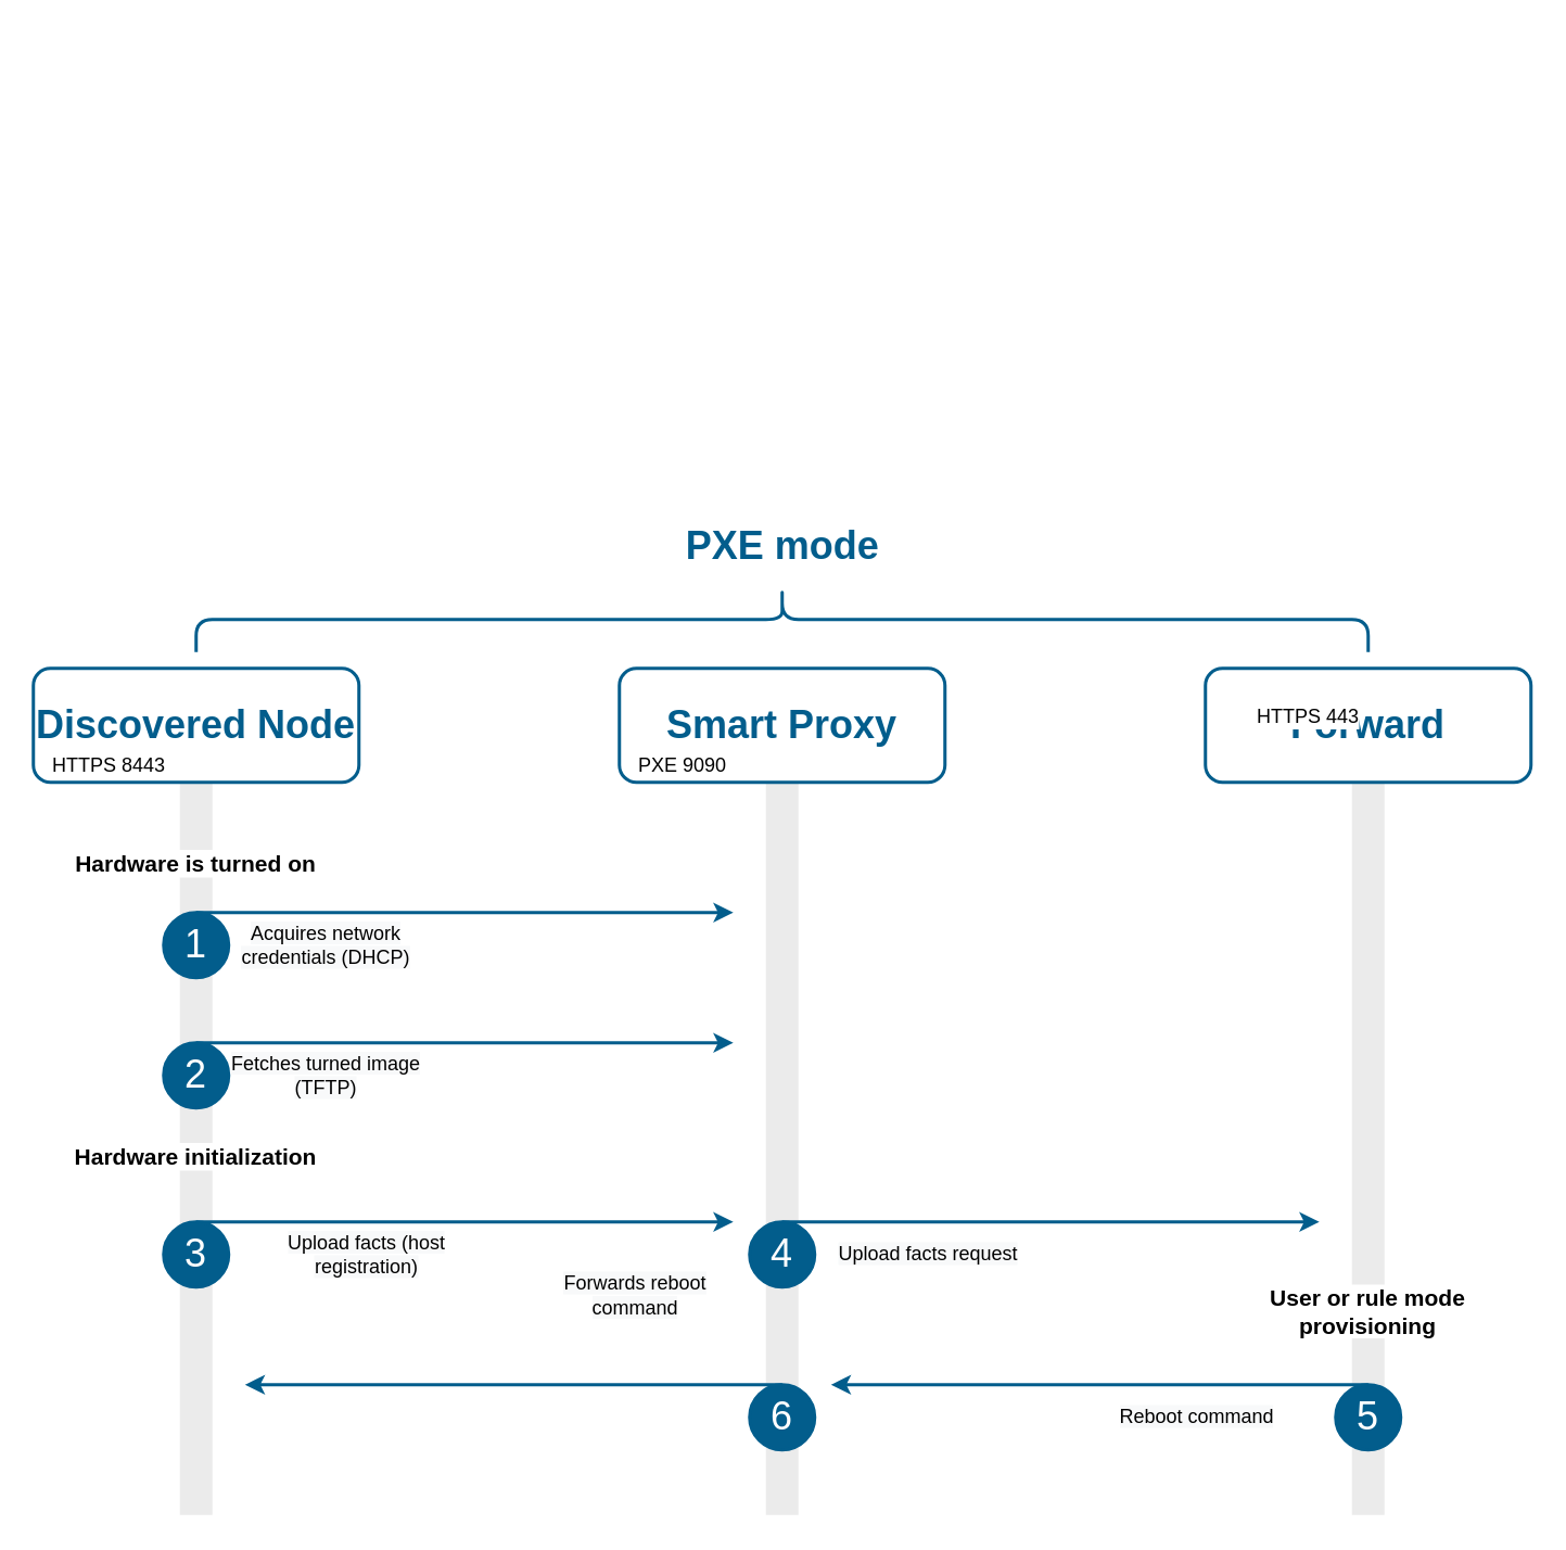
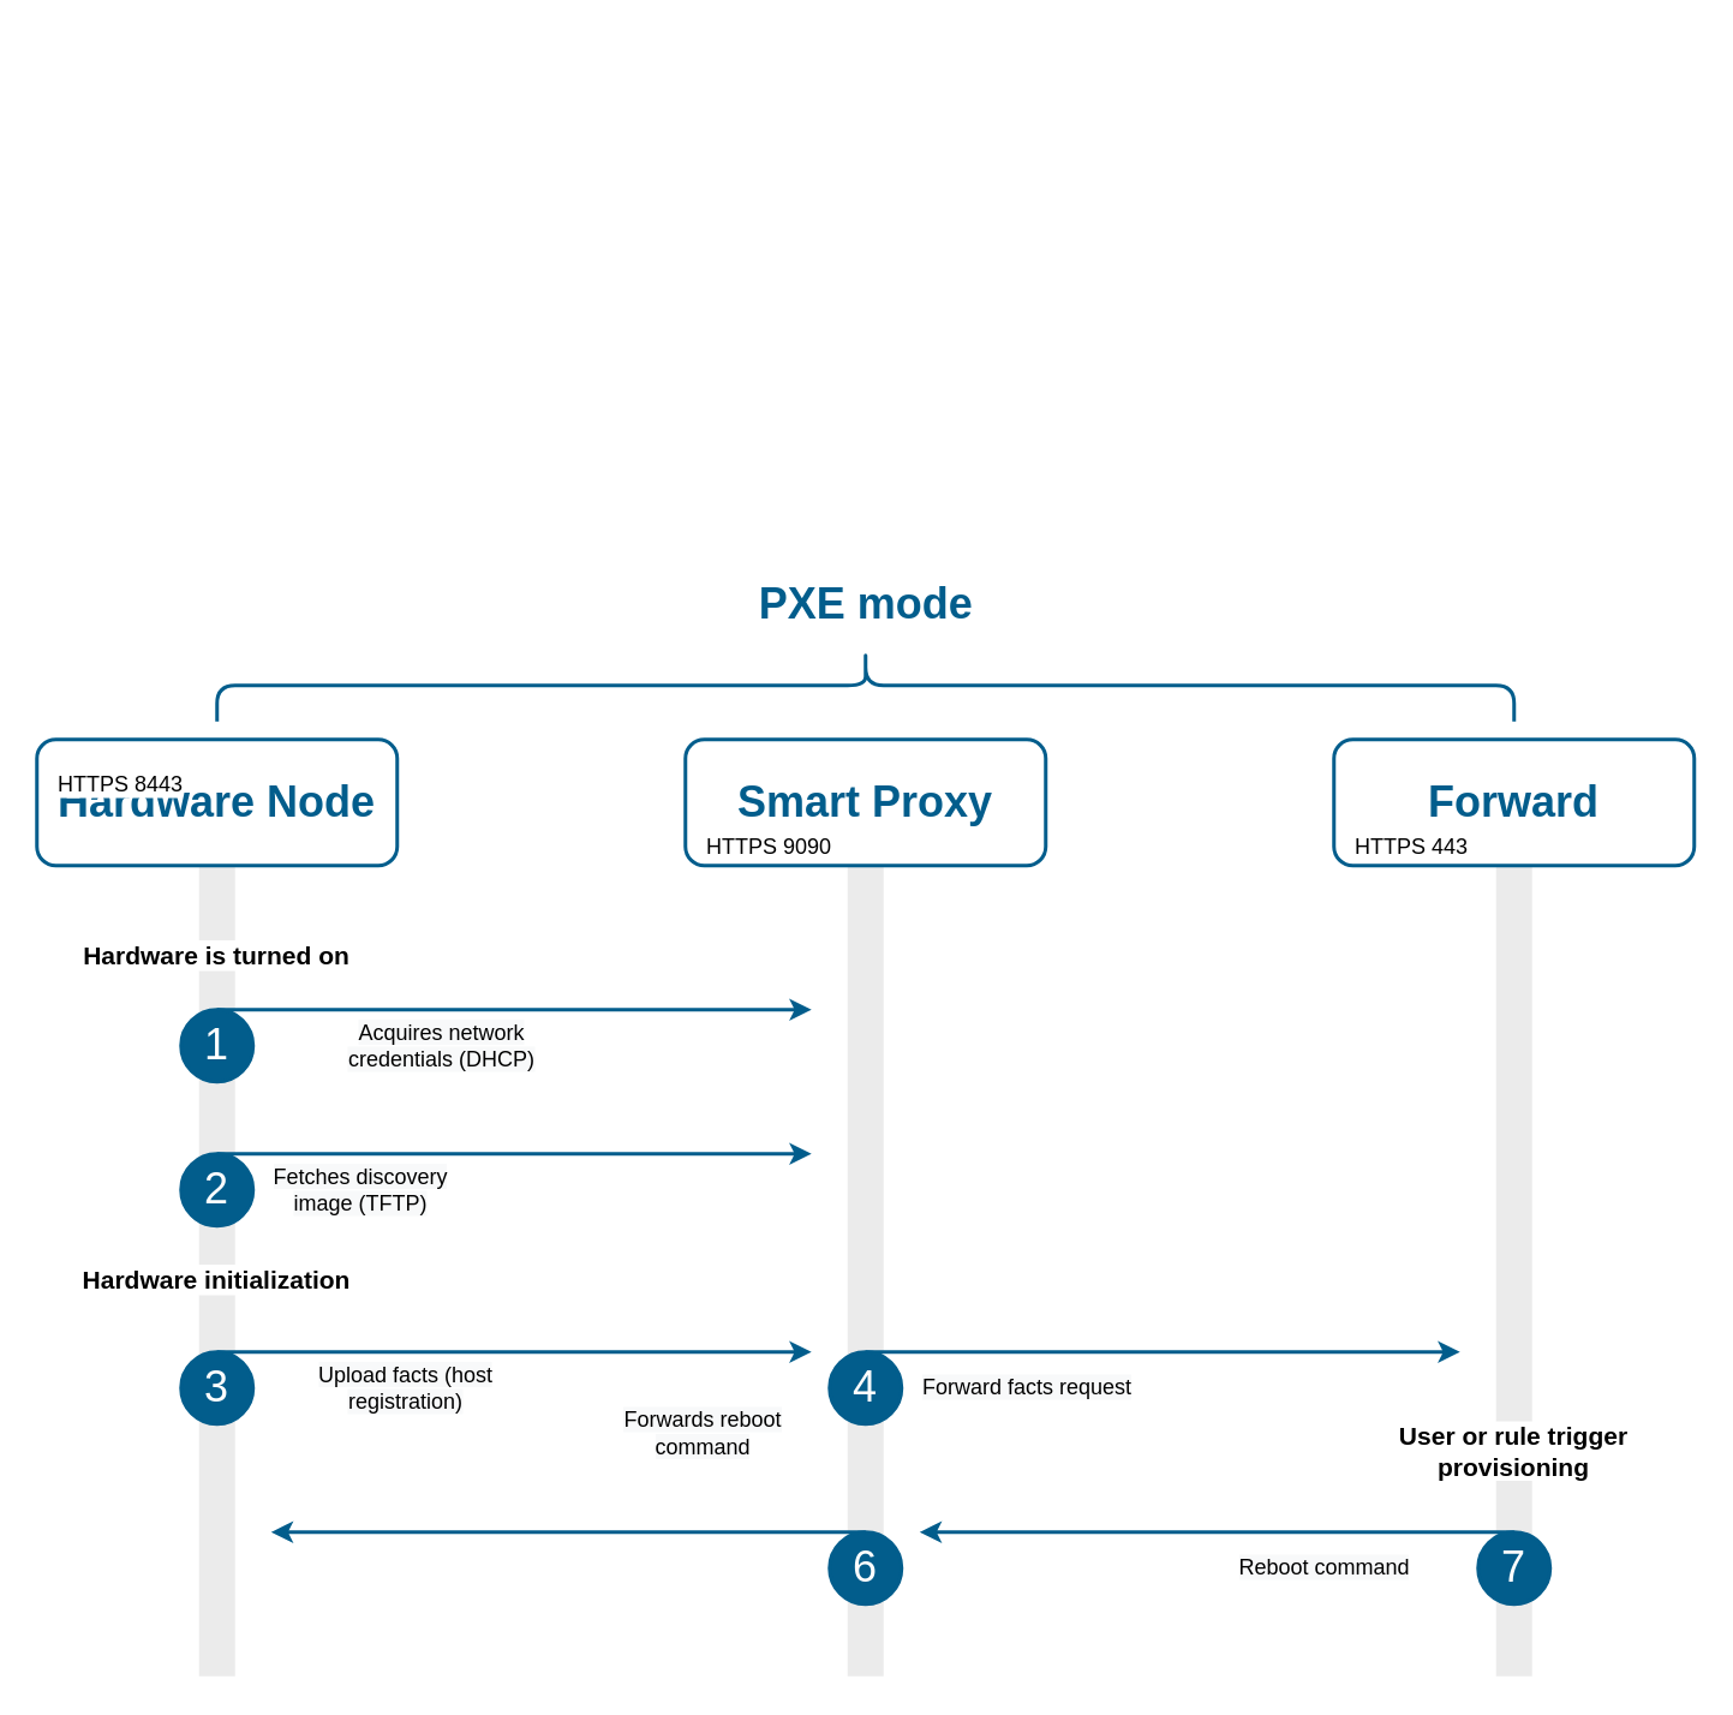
- <mxCell id="31" value="&lt;span style=&quot;color: rgb(0 , 0 , 0) ; font-family: &amp;#34;helvetica&amp;#34; ; font-size: 12px ; font-style: normal ; letter-spacing: normal ; text-indent: 0px ; text-transform: none ; word-spacing: 0px ; display: inline ; float: none&quot;&gt;HTTPS 443&lt;/span&gt;" style="rounded=1;whiteSpace=wrap;html=1;strokeColor=none;fillColor=none;fontSize=12;fontStyle=0;labelBackgroundColor=#FFFFFF;align=left;" parent="1" vertex="1"><mxGeometry x="770" y="430" width="150" height="20" as="geometry" /></mxCell>
+ <mxCell id="31" value="&lt;span style=&quot;color: rgb(0 , 0 , 0) ; font-family: &amp;#34;helvetica&amp;#34; ; font-size: 12px ; font-style: normal ; letter-spacing: normal ; text-indent: 0px ; text-transform: none ; word-spacing: 0px ; display: inline ; float: none&quot;&gt;HTTPS 443&lt;/span&gt;" style="rounded=1;whiteSpace=wrap;html=1;strokeColor=none;fillColor=none;fontSize=12;fontStyle=0;labelBackgroundColor=#FFFFFF;align=left;" parent="1" vertex="1"><mxGeometry x="750" y="460" width="150" height="20" as="geometry" /></mxCell>
- <mxCell id="5" value="Discovered Node" style="rounded=1;whiteSpace=wrap;html=1;fontSize=24;fontStyle=1;fontColor=#025D8C;fillColor=none;strokeColor=#025D8C;strokeWidth=2;" parent="1" vertex="1"><mxGeometry x="20" y="410" width="200" height="70" as="geometry" /></mxCell>
+ <mxCell id="5" value="Hardware Node" style="rounded=1;whiteSpace=wrap;html=1;fontSize=24;fontStyle=1;fontColor=#025D8C;fillColor=none;strokeColor=#025D8C;strokeWidth=2;" parent="1" vertex="1"><mxGeometry x="20" y="410" width="200" height="70" as="geometry" /></mxCell>
- <mxCell id="29" value="&lt;span style=&quot;color: rgb(0, 0, 0); font-family: helvetica; font-size: 12px; font-style: normal; letter-spacing: normal; text-indent: 0px; text-transform: none; word-spacing: 0px; display: inline; float: none;&quot;&gt;HTTPS 8443&lt;/span&gt;" style="rounded=1;whiteSpace=wrap;html=1;strokeColor=none;fillColor=none;fontSize=12;fontStyle=0;labelBackgroundColor=#FFFFFF;align=left;" parent="1" vertex="1"><mxGeometry x="30" y="460" width="150" height="20" as="geometry" /></mxCell>
+ <mxCell id="29" value="&lt;span style=&quot;color: rgb(0, 0, 0); font-family: helvetica; font-size: 12px; font-style: normal; letter-spacing: normal; text-indent: 0px; text-transform: none; word-spacing: 0px; display: inline; float: none;&quot;&gt;HTTPS 8443&lt;/span&gt;" style="rounded=1;whiteSpace=wrap;html=1;strokeColor=none;fillColor=none;fontSize=12;fontStyle=0;labelBackgroundColor=#FFFFFF;align=left;" parent="1" vertex="1"><mxGeometry x="30" y="425" width="150" height="20" as="geometry" /></mxCell>
- <mxCell id="30" value="&lt;span style=&quot;color: rgb(0 , 0 , 0) ; font-family: &amp;#34;helvetica&amp;#34; ; font-size: 12px ; font-style: normal ; letter-spacing: normal ; text-indent: 0px ; text-transform: none ; word-spacing: 0px ; display: inline ; float: none&quot;&gt;PXE 9090&lt;/span&gt;" style="rounded=1;whiteSpace=wrap;html=1;strokeColor=none;fillColor=none;fontSize=12;fontStyle=0;labelBackgroundColor=#FFFFFF;align=left;" parent="1" vertex="1"><mxGeometry x="390" y="460" width="150" height="20" as="geometry" /></mxCell>
+ <mxCell id="30" value="&lt;span style=&quot;color: rgb(0 , 0 , 0) ; font-family: &amp;#34;helvetica&amp;#34; ; font-size: 12px ; font-style: normal ; letter-spacing: normal ; text-indent: 0px ; text-transform: none ; word-spacing: 0px ; display: inline ; float: none&quot;&gt;HTTPS 9090&lt;/span&gt;" style="rounded=1;whiteSpace=wrap;html=1;strokeColor=none;fillColor=none;fontSize=12;fontStyle=0;labelBackgroundColor=#FFFFFF;align=left;" parent="1" vertex="1"><mxGeometry x="390" y="460" width="150" height="20" as="geometry" /></mxCell>
- <mxCell id="11" value="&lt;span style=&quot;color: rgb(0 , 0 , 0) ; font-family: &amp;#34;helvetica&amp;#34; ; font-size: 12px ; font-style: normal ; font-weight: 400 ; letter-spacing: normal ; text-align: center ; text-indent: 0px ; text-transform: none ; word-spacing: 0px ; background-color: rgb(248 , 249 , 250) ; display: inline ; float: none&quot;&gt;Acquires network credentials (DHCP)&lt;/span&gt;" style="rounded=0;whiteSpace=wrap;html=1;strokeColor=none;fillColor=none;" parent="1" vertex="1"><mxGeometry x="140" y="570" width="120" height="20" as="geometry" /></mxCell>
+ <mxCell id="11" value="&lt;span style=&quot;color: rgb(0 , 0 , 0) ; font-family: &amp;#34;helvetica&amp;#34; ; font-size: 12px ; font-style: normal ; font-weight: 400 ; letter-spacing: normal ; text-align: center ; text-indent: 0px ; text-transform: none ; word-spacing: 0px ; background-color: rgb(248 , 249 , 250) ; display: inline ; float: none&quot;&gt;Acquires network credentials (DHCP)&lt;/span&gt;" style="rounded=0;whiteSpace=wrap;html=1;strokeColor=none;fillColor=none;" parent="1" vertex="1"><mxGeometry x="185" y="570" width="120" height="20" as="geometry" /></mxCell>
- <mxCell id="14" value="&lt;span style=&quot;color: rgb(0 , 0 , 0) ; font-family: &amp;#34;helvetica&amp;#34; ; font-size: 12px ; font-style: normal ; font-weight: 400 ; letter-spacing: normal ; text-align: center ; text-indent: 0px ; text-transform: none ; word-spacing: 0px ; background-color: rgb(248 , 249 , 250) ; display: inline ; float: none&quot;&gt;Fetches turned image (TFTP)&lt;/span&gt;" style="rounded=0;whiteSpace=wrap;html=1;strokeColor=none;fillColor=none;" parent="1" vertex="1"><mxGeometry x="140" y="650" width="120" height="20" as="geometry" /></mxCell>
+ <mxCell id="14" value="&lt;span style=&quot;color: rgb(0 , 0 , 0) ; font-family: &amp;#34;helvetica&amp;#34; ; font-size: 12px ; font-style: normal ; font-weight: 400 ; letter-spacing: normal ; text-align: center ; text-indent: 0px ; text-transform: none ; word-spacing: 0px ; background-color: rgb(248 , 249 , 250) ; display: inline ; float: none&quot;&gt;Fetches discovery image (TFTP)&lt;/span&gt;" style="rounded=0;whiteSpace=wrap;html=1;strokeColor=none;fillColor=none;" parent="1" vertex="1"><mxGeometry x="140" y="650" width="120" height="20" as="geometry" /></mxCell>
- <mxCell id="21" value="&lt;span style=&quot;color: rgb(0 , 0 , 0) ; font-family: &amp;#34;helvetica&amp;#34; ; font-size: 12px ; font-style: normal ; font-weight: 400 ; letter-spacing: normal ; text-align: center ; text-indent: 0px ; text-transform: none ; word-spacing: 0px ; background-color: rgb(248 , 249 , 250) ; display: inline ; float: none&quot;&gt;Upload facts request&lt;/span&gt;" style="rounded=0;whiteSpace=wrap;html=1;strokeColor=none;fillColor=none;" parent="1" vertex="1"><mxGeometry x="500" y="760" width="140" height="20" as="geometry" /></mxCell>
+ <mxCell id="21" value="&lt;span style=&quot;color: rgb(0 , 0 , 0) ; font-family: &amp;#34;helvetica&amp;#34; ; font-size: 12px ; font-style: normal ; font-weight: 400 ; letter-spacing: normal ; text-align: center ; text-indent: 0px ; text-transform: none ; word-spacing: 0px ; background-color: rgb(248 , 249 , 250) ; display: inline ; float: none&quot;&gt;Forward facts request&lt;/span&gt;" style="rounded=0;whiteSpace=wrap;html=1;strokeColor=none;fillColor=none;" parent="1" vertex="1"><mxGeometry x="500" y="760" width="140" height="20" as="geometry" /></mxCell>
- <mxCell id="22" value="&lt;span style=&quot;color: rgb(0 , 0 , 0) ; font-family: &amp;#34;helvetica&amp;#34; ; font-size: 14px ; font-style: normal ; letter-spacing: normal ; text-align: center ; text-indent: 0px ; text-transform: none ; word-spacing: 0px ; display: inline ; float: none&quot;&gt;User or rule mode provisioning&lt;/span&gt;" style="rounded=1;whiteSpace=wrap;html=1;strokeColor=none;fillColor=none;fontSize=14;fontStyle=1;labelBackgroundColor=#FFFFFF;" parent="1" vertex="1"><mxGeometry x="760" y="790" width="160" height="30" as="geometry" /></mxCell>
+ <mxCell id="22" value="&lt;span style=&quot;color: rgb(0 , 0 , 0) ; font-family: &amp;#34;helvetica&amp;#34; ; font-size: 14px ; font-style: normal ; letter-spacing: normal ; text-align: center ; text-indent: 0px ; text-transform: none ; word-spacing: 0px ; display: inline ; float: none&quot;&gt;User or rule trigger provisioning&lt;/span&gt;" style="rounded=1;whiteSpace=wrap;html=1;strokeColor=none;fillColor=none;fontSize=14;fontStyle=1;labelBackgroundColor=#FFFFFF;" parent="1" vertex="1"><mxGeometry x="760" y="790" width="160" height="30" as="geometry" /></mxCell>
- <mxCell id="23" value="5" style="ellipse;whiteSpace=wrap;html=1;fontSize=24;strokeWidth=2;strokeColor=#025D8C;fontColor=#FFFFFF;fillColor=#025D8C;" parent="1" vertex="1"><mxGeometry x="820" y="850" width="40" height="40" as="geometry" /></mxCell>
+ <mxCell id="23" value="7" style="ellipse;whiteSpace=wrap;html=1;fontSize=24;strokeWidth=2;strokeColor=#025D8C;fontColor=#FFFFFF;fillColor=#025D8C;" parent="1" vertex="1"><mxGeometry x="820" y="850" width="40" height="40" as="geometry" /></mxCell>
